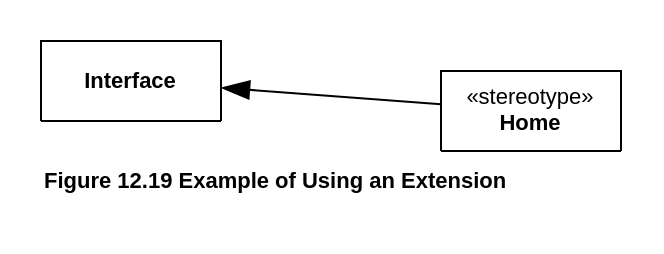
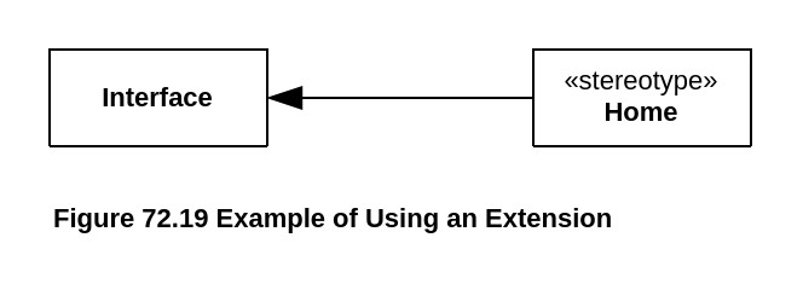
- <mxCell id="3" value="«stereotype»&lt;br&gt;&lt;b&gt;Home&lt;/b&gt;" style="swimlane;fontStyle=0;align=center;verticalAlign=top;childLayout=stackLayout;horizontal=1;startSize=48;horizontalStack=0;resizeParent=1;resizeParentMax=0;resizeLast=0;collapsible=0;marginBottom=0;html=1;whiteSpace=wrap;fontFamily=Helvetica;fontSize=11;fontColor=default;" vertex="1" parent="1"><mxGeometry x="220" width="90" height="40" as="geometry" y="35" /></mxCell>
+ <mxCell id="3" value="«stereotype»&lt;br&gt;&lt;b&gt;Home&lt;/b&gt;" style="swimlane;fontStyle=0;align=center;verticalAlign=top;childLayout=stackLayout;horizontal=1;startSize=48;horizontalStack=0;resizeParent=1;resizeParentMax=0;resizeLast=0;collapsible=0;marginBottom=0;html=1;whiteSpace=wrap;fontFamily=Helvetica;fontSize=11;fontColor=default;" vertex="1" parent="1"><mxGeometry x="220" y="20" width="90" height="40" as="geometry" /></mxCell>
- <mxCell id="5" value="&lt;b&gt;Figure 12.19 Example of Using an Extension&lt;/b&gt;" style="text;html=1;align=left;verticalAlign=middle;resizable=0;points=[];autosize=1;strokeColor=none;fillColor=none;fontSize=11;fontFamily=Helvetica;fontColor=default;" vertex="1" parent="1"><mxGeometry y="75" width="250" height="30" as="geometry" x="20" /></mxCell>
+ <mxCell id="5" value="&lt;b&gt;Figure 72.19 Example of Using an Extension&lt;/b&gt;" style="text;html=1;align=left;verticalAlign=middle;resizable=0;points=[];autosize=1;strokeColor=none;fillColor=none;fontSize=11;fontFamily=Helvetica;fontColor=default;" vertex="1" parent="1"><mxGeometry y="75" width="250" height="30" as="geometry" x="20" /></mxCell>
